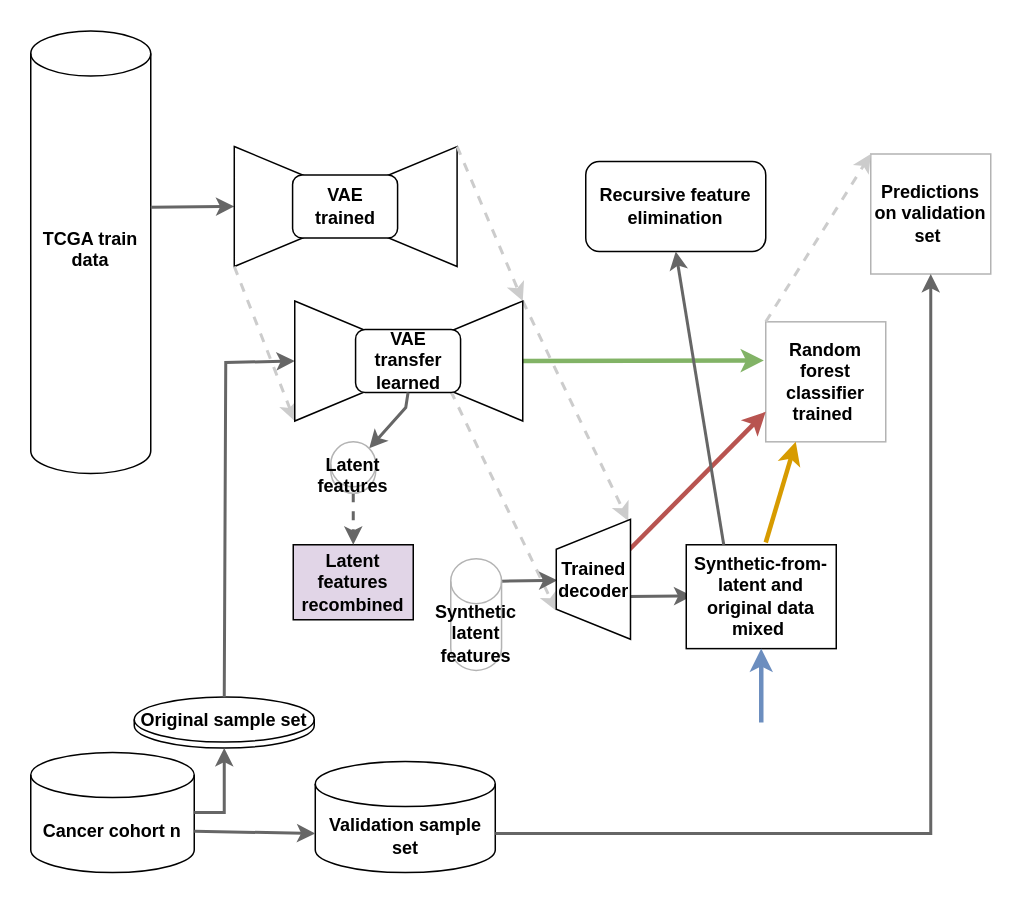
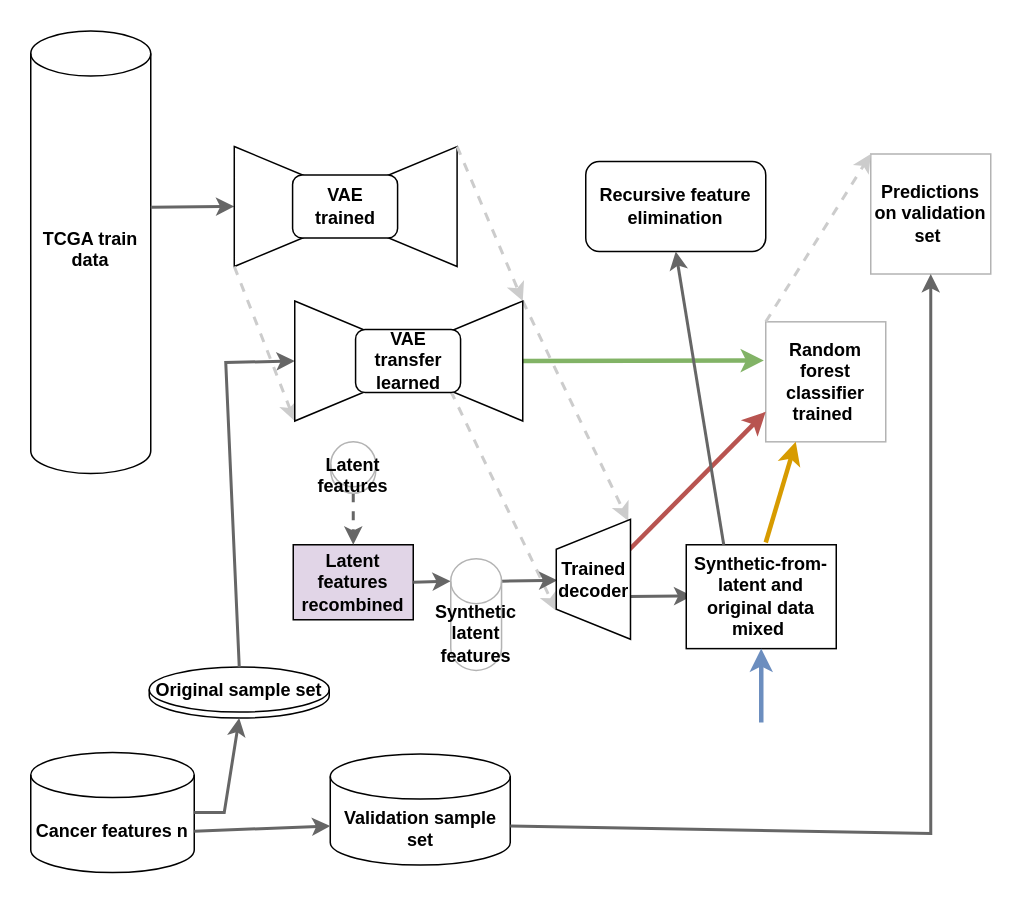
- <mxCell id="35" value="" style="endArrow=classic;html=1;rounded=0;strokeColor=#666666;strokeWidth=2;entryX=0.855;entryY=0;entryDx=0;entryDy=4.35;entryPerimeter=0;exitX=0.5;exitY=1;exitDx=0;exitDy=0;" parent="1" source="34" target="37" edge="1"><mxGeometry width="50" height="50" relative="1" as="geometry"><mxPoint x="150" y="349" as="sourcePoint" /><mxPoint x="183.387" y="349.01" as="targetPoint" /><Array as="points"><mxPoint x="270" y="271" /></Array></mxGeometry></mxCell>
+ <mxCell id="18" value="" style="endArrow=classic;html=1;rounded=0;strokeColor=#666666;strokeWidth=2;entryX=0;entryY=0;entryDx=0;entryDy=15;entryPerimeter=0;exitX=1;exitY=0.5;exitDx=0;exitDy=0;" parent="1" source="7" target="38" edge="1"><mxGeometry width="50" height="50" relative="1" as="geometry"><mxPoint x="318" y="386" as="sourcePoint" /><mxPoint x="340" y="344" as="targetPoint" /><Array as="points" /></mxGeometry></mxCell>
- <mxCell id="5" value="&lt;b&gt;Original sample set&lt;br&gt;&lt;br&gt;&lt;br&gt;&lt;/b&gt;" style="shape=cylinder3;whiteSpace=wrap;html=1;boundedLbl=1;backgroundOutline=1;size=15;" parent="1" vertex="1"><mxGeometry x="89" y="464.01" width="120" height="34" as="geometry" /></mxCell>
+ <mxCell id="5" value="&lt;b&gt;Original sample set&lt;br&gt;&lt;br&gt;&lt;br&gt;&lt;/b&gt;" style="shape=cylinder3;whiteSpace=wrap;html=1;boundedLbl=1;backgroundOutline=1;size=15;" parent="1" vertex="1"><mxGeometry x="99" y="444.01" width="120" height="34" as="geometry" /></mxCell>
- <mxCell id="6" value="&lt;b&gt;Validation sample set&lt;/b&gt;" style="shape=cylinder3;whiteSpace=wrap;html=1;boundedLbl=1;backgroundOutline=1;size=15;" parent="1" vertex="1"><mxGeometry x="209.68" y="507" width="120" height="74" as="geometry" /></mxCell>
+ <mxCell id="6" value="&lt;b&gt;Validation sample set&lt;/b&gt;" style="shape=cylinder3;whiteSpace=wrap;html=1;boundedLbl=1;backgroundOutline=1;size=15;" parent="1" vertex="1"><mxGeometry x="219.68" y="502" width="120" height="74" as="geometry" /></mxCell>
- <mxCell id="4" value="&lt;b&gt;Cancer cohort n&lt;/b&gt;" style="shape=cylinder3;whiteSpace=wrap;html=1;boundedLbl=1;backgroundOutline=1;size=15;" parent="1" vertex="1"><mxGeometry x="20" y="501" width="109" height="80" as="geometry" /></mxCell>
+ <mxCell id="4" value="&lt;b&gt;Cancer features n&lt;/b&gt;" style="shape=cylinder3;whiteSpace=wrap;html=1;boundedLbl=1;backgroundOutline=1;size=15;" parent="1" vertex="1"><mxGeometry x="20" y="501" width="109" height="80" as="geometry" /></mxCell>
